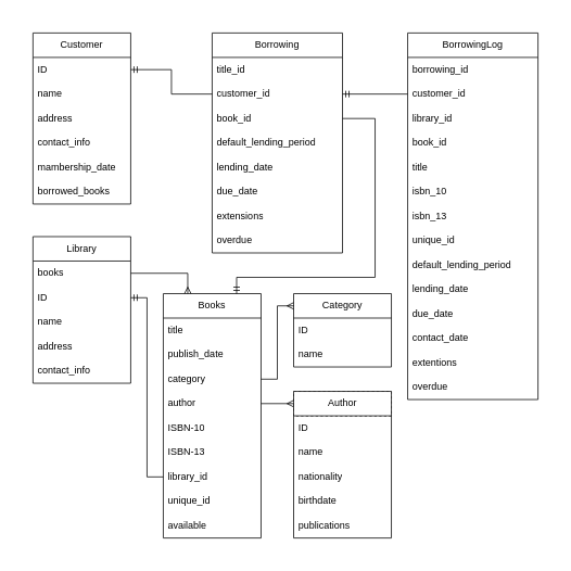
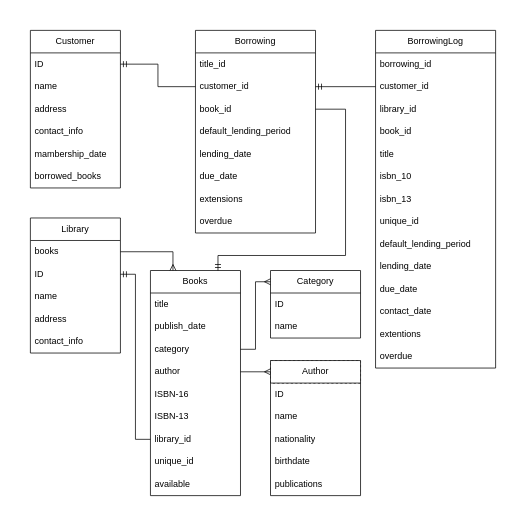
- <mxCell id="14" value="ISBN-10" style="text;strokeColor=none;fillColor=none;align=left;verticalAlign=middle;spacingLeft=4;spacingRight=4;overflow=hidden;points=[[0,0.5],[1,0.5]];portConstraint=eastwest;rotatable=0;whiteSpace=wrap;html=1;" parent="9" vertex="1"><mxGeometry y="150" width="120" height="30" as="geometry" /></mxCell>
+ <mxCell id="14" value="ISBN-16" style="text;strokeColor=none;fillColor=none;align=left;verticalAlign=middle;spacingLeft=4;spacingRight=4;overflow=hidden;points=[[0,0.5],[1,0.5]];portConstraint=eastwest;rotatable=0;whiteSpace=wrap;html=1;" parent="9" vertex="1"><mxGeometry y="150" width="120" height="30" as="geometry" /></mxCell>
